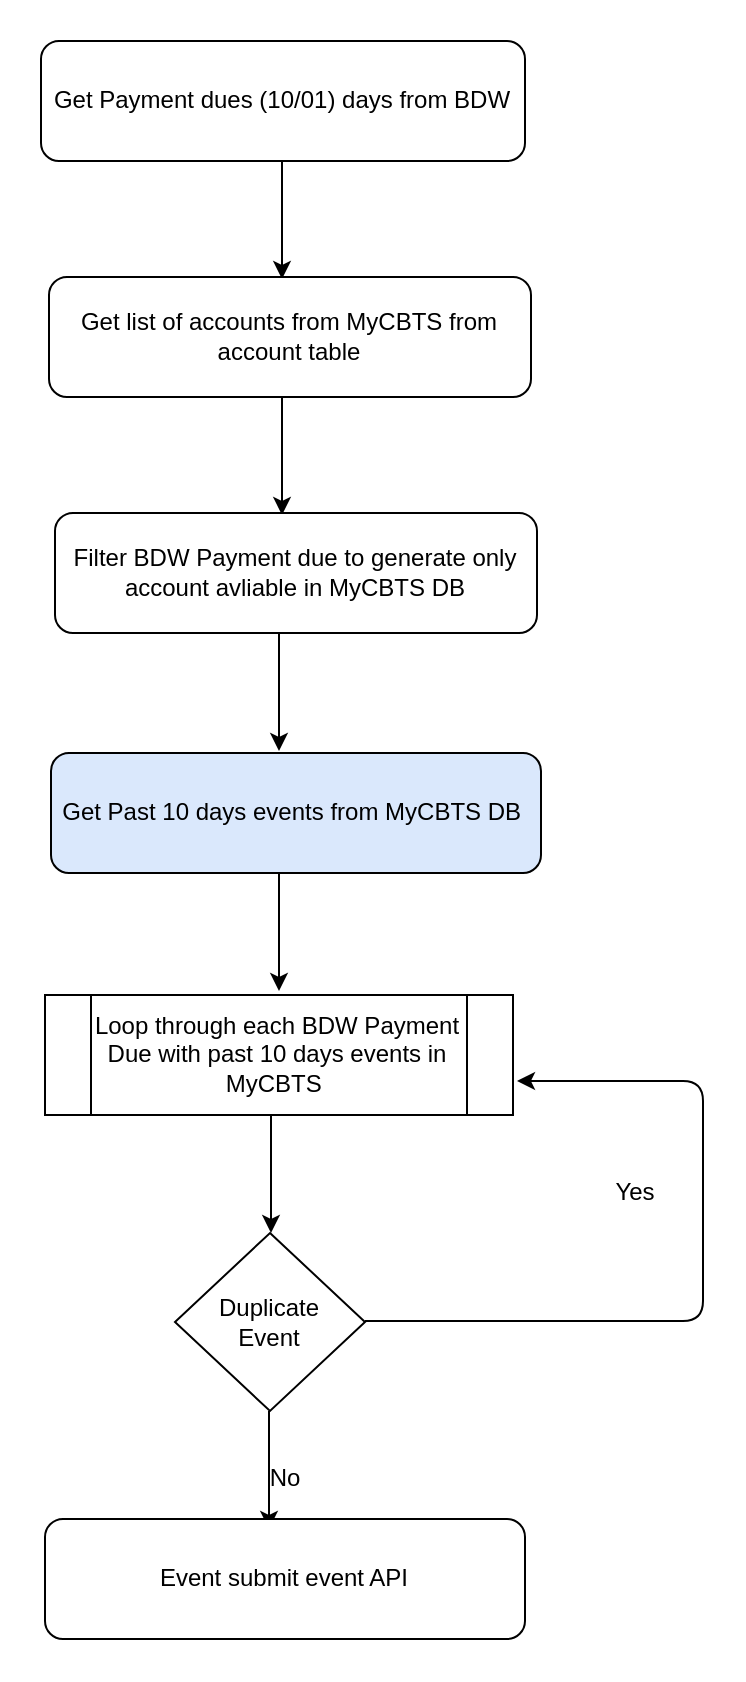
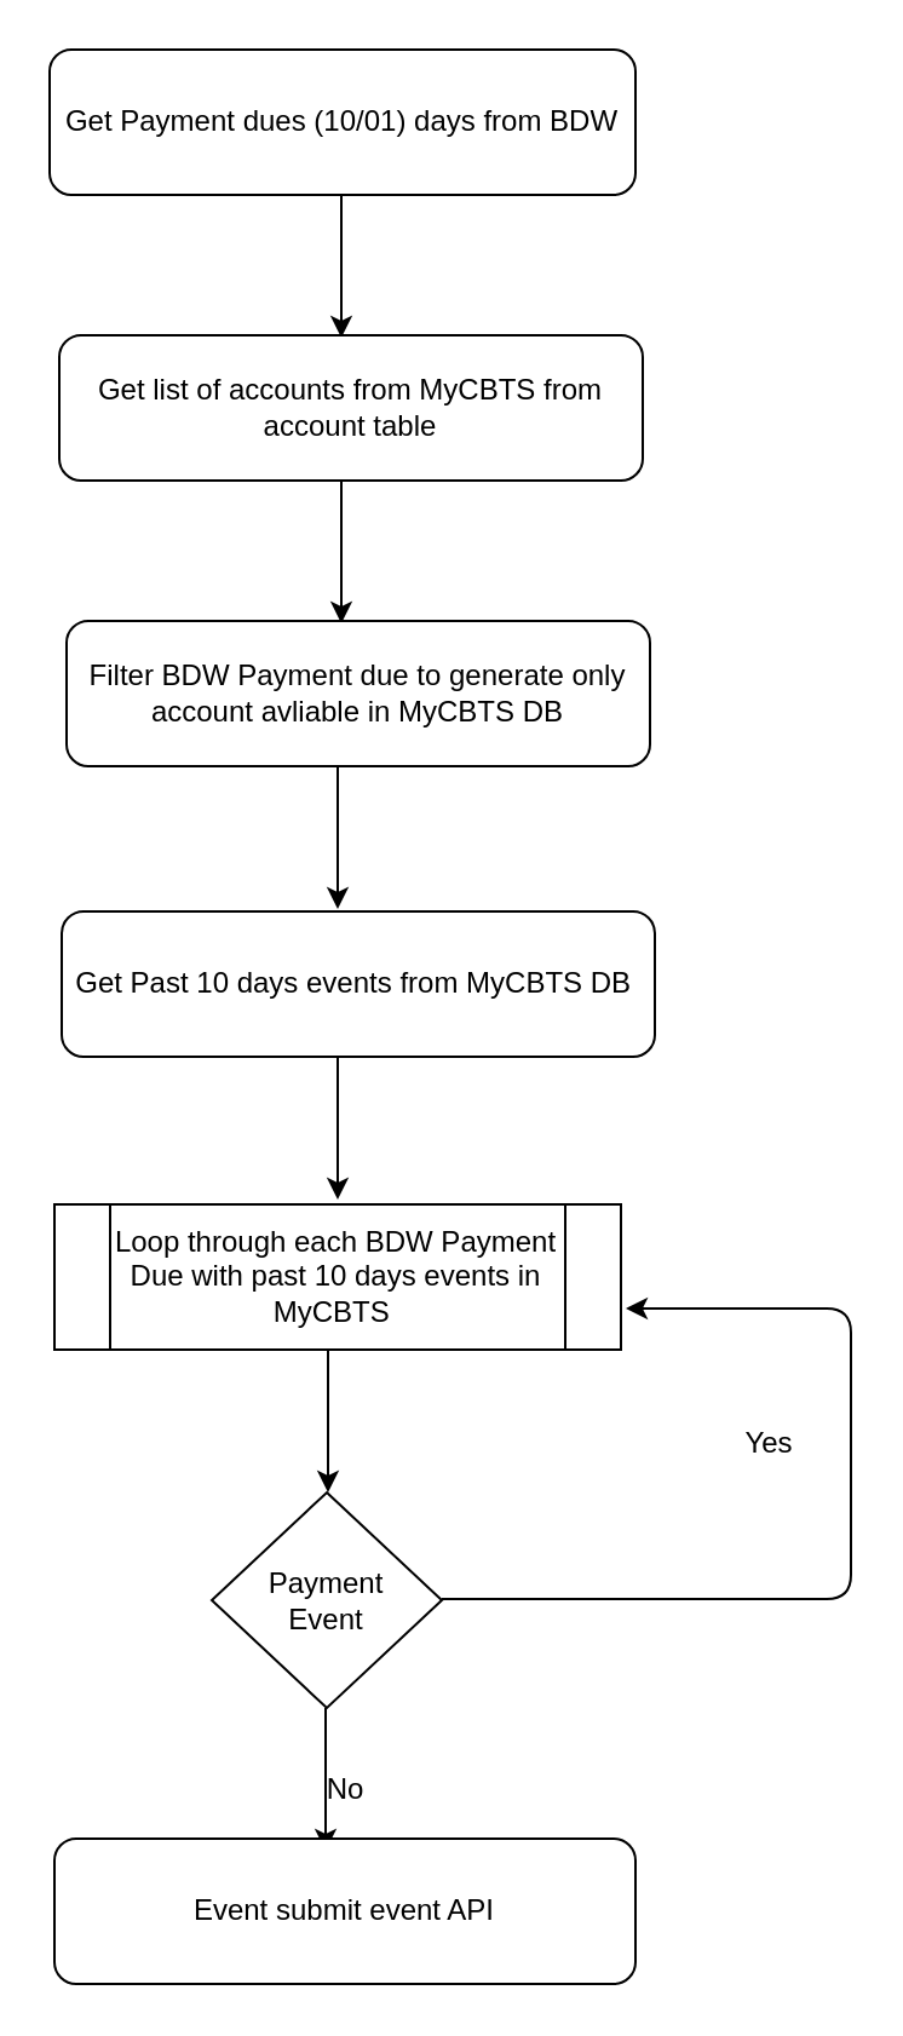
- <mxCell id="7" value="Get Past 10 days events from MyCBTS DB&amp;nbsp;" style="rounded=1;whiteSpace=wrap;html=1;fillColor=#dae8fc;" parent="1" vertex="1"><mxGeometry x="25" y="376" width="245" height="60" as="geometry" /></mxCell>
+ <mxCell id="7" value="Get Past 10 days events from MyCBTS DB&amp;nbsp;" style="rounded=1;whiteSpace=wrap;html=1;" parent="1" vertex="1"><mxGeometry x="25" y="376" width="245" height="60" as="geometry" /></mxCell>
- <mxCell id="12" value="Duplicate &lt;br&gt;Event" style="rhombus;whiteSpace=wrap;html=1;" parent="1" vertex="1"><mxGeometry x="87" y="616" width="95" height="89" as="geometry" /></mxCell>
+ <mxCell id="12" value="Payment &lt;br&gt;Event" style="rhombus;whiteSpace=wrap;html=1;" parent="1" vertex="1"><mxGeometry x="87" y="616" width="95" height="89" as="geometry" /></mxCell>
